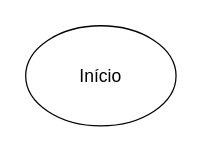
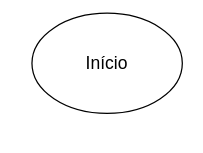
- <mxCell id="2" value="&lt;font style=&quot;font-size: 14px;&quot;&gt;Início&lt;/font&gt;" style="ellipse;whiteSpace=wrap;html=1;" vertex="1" parent="1"><mxGeometry x="20" y="20" width="120" height="80" as="geometry" /></mxCell>
+ <mxCell id="2" value="&lt;font style=&quot;font-size: 14px;&quot;&gt;Início&lt;/font&gt;" style="ellipse;whiteSpace=wrap;html=1;" vertex="1" parent="1"><mxGeometry x="25" y="10" width="120" height="80" as="geometry" /></mxCell>
